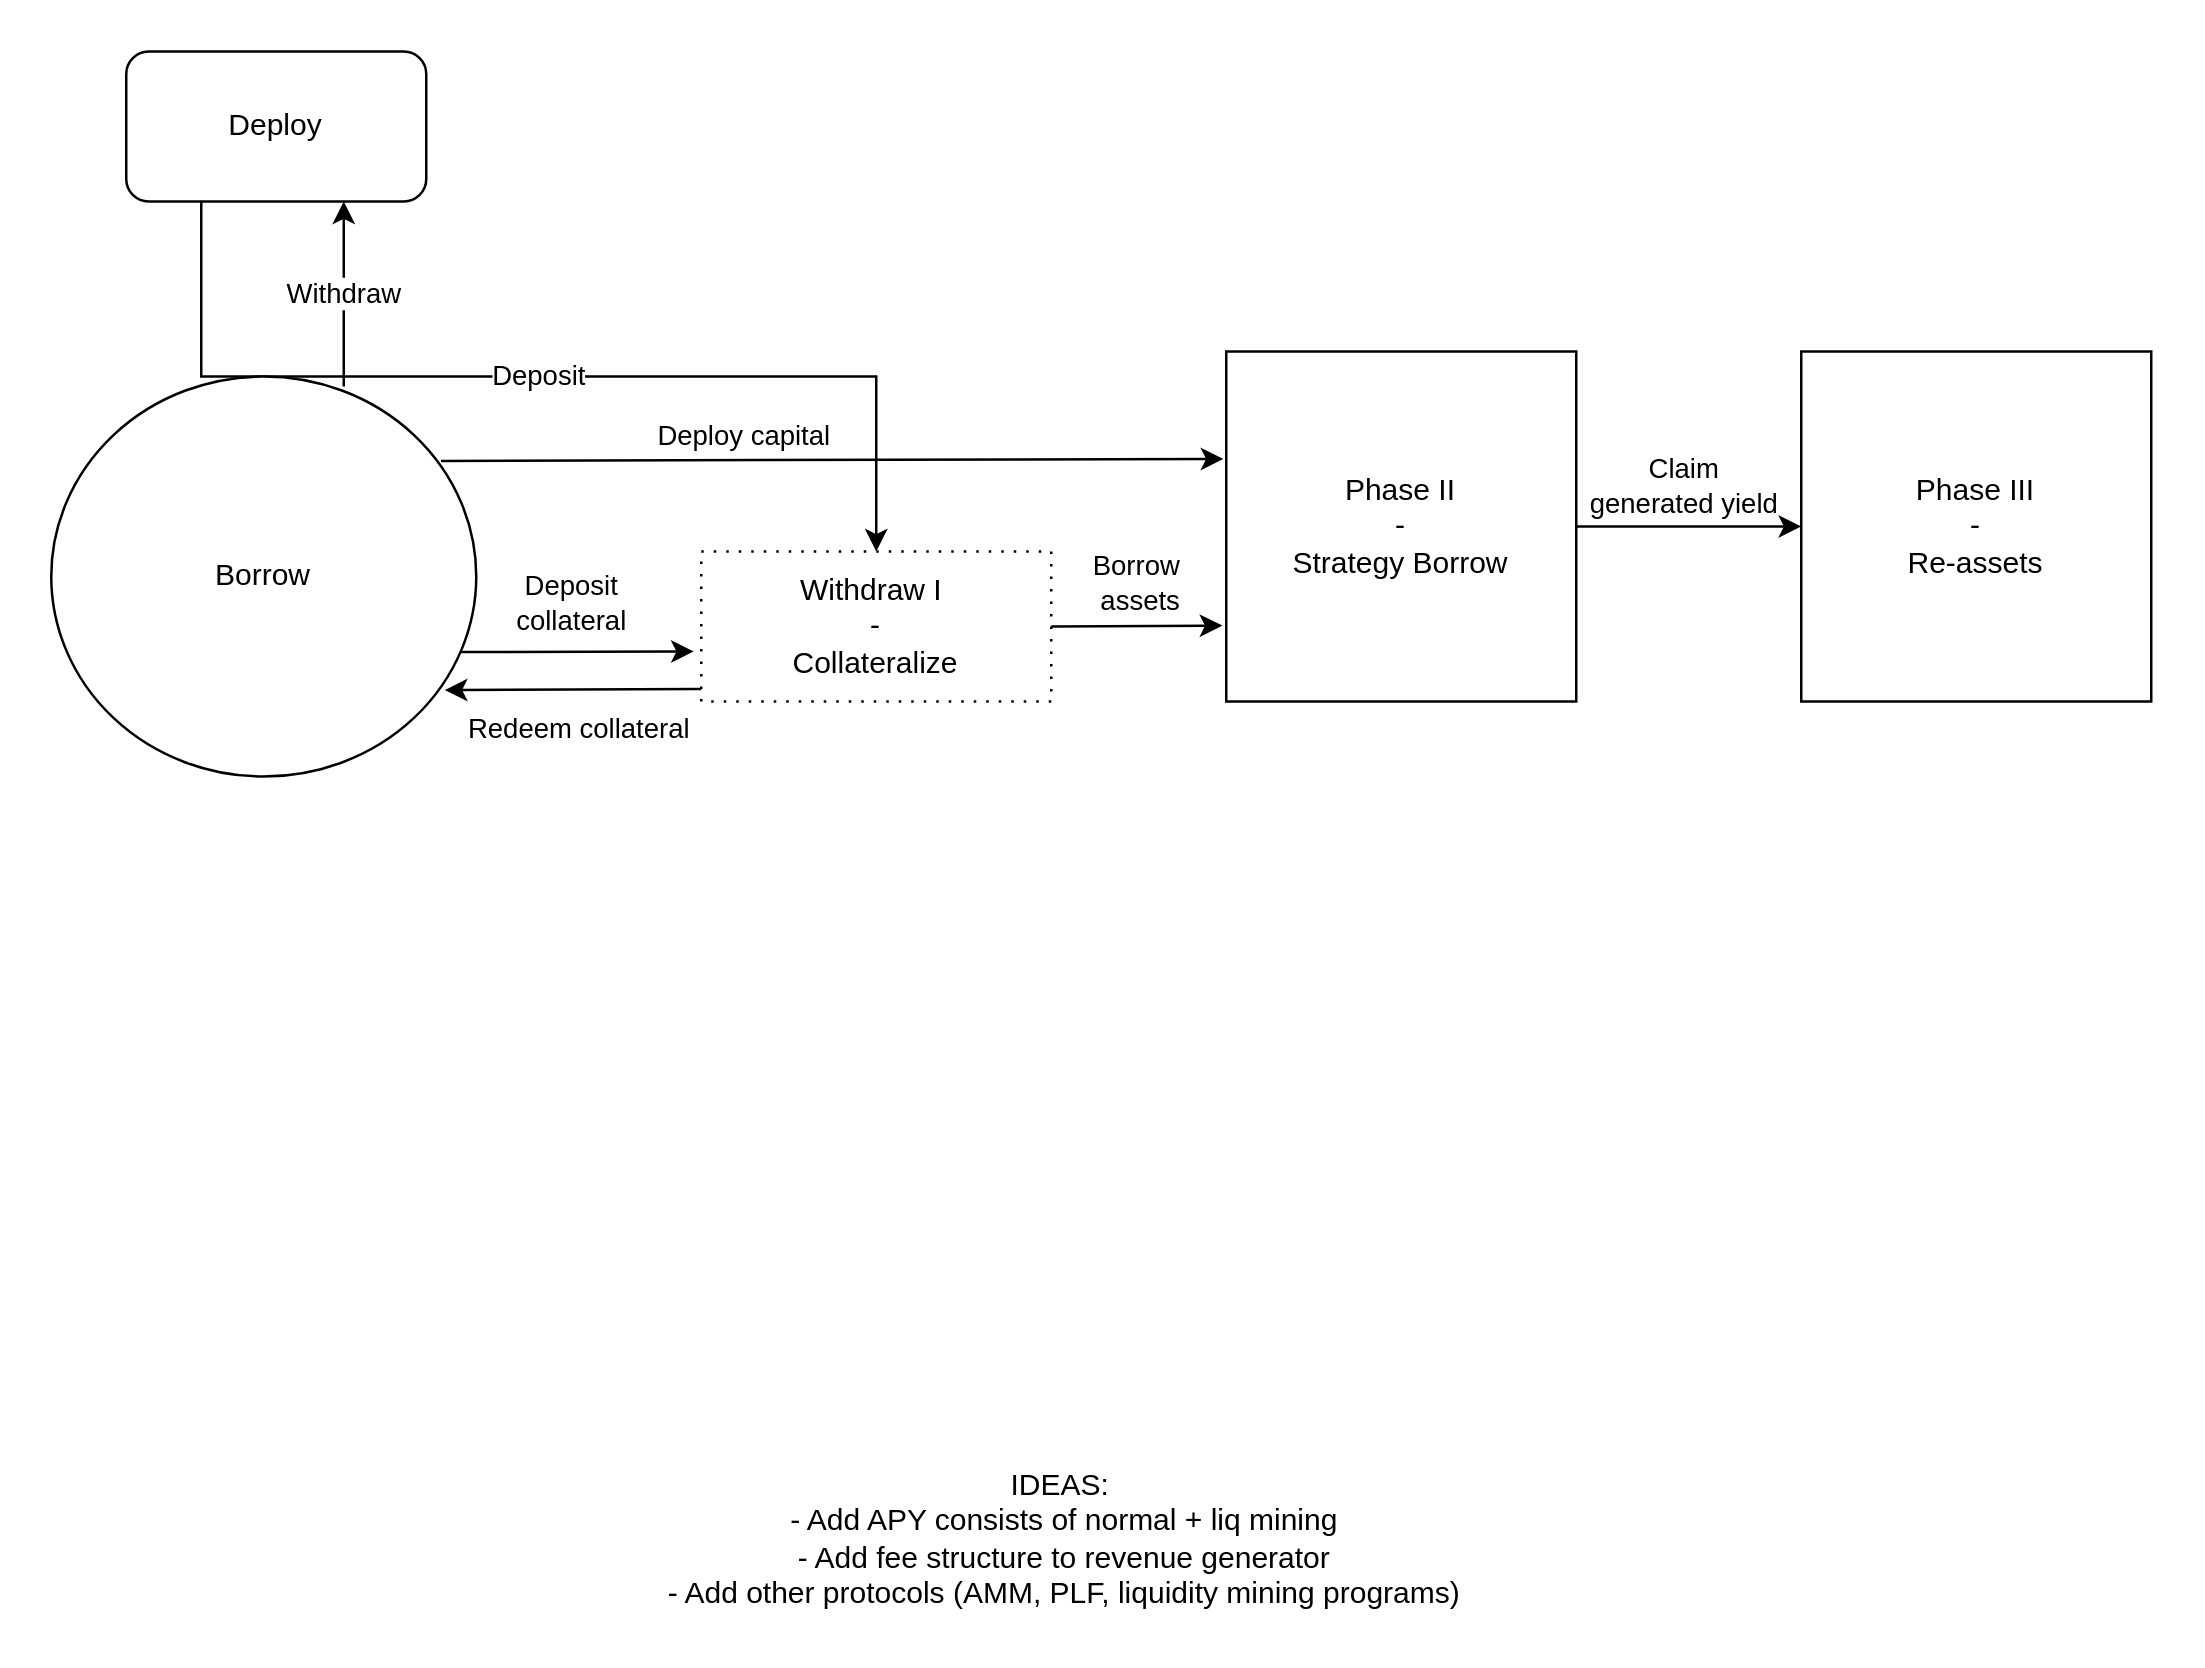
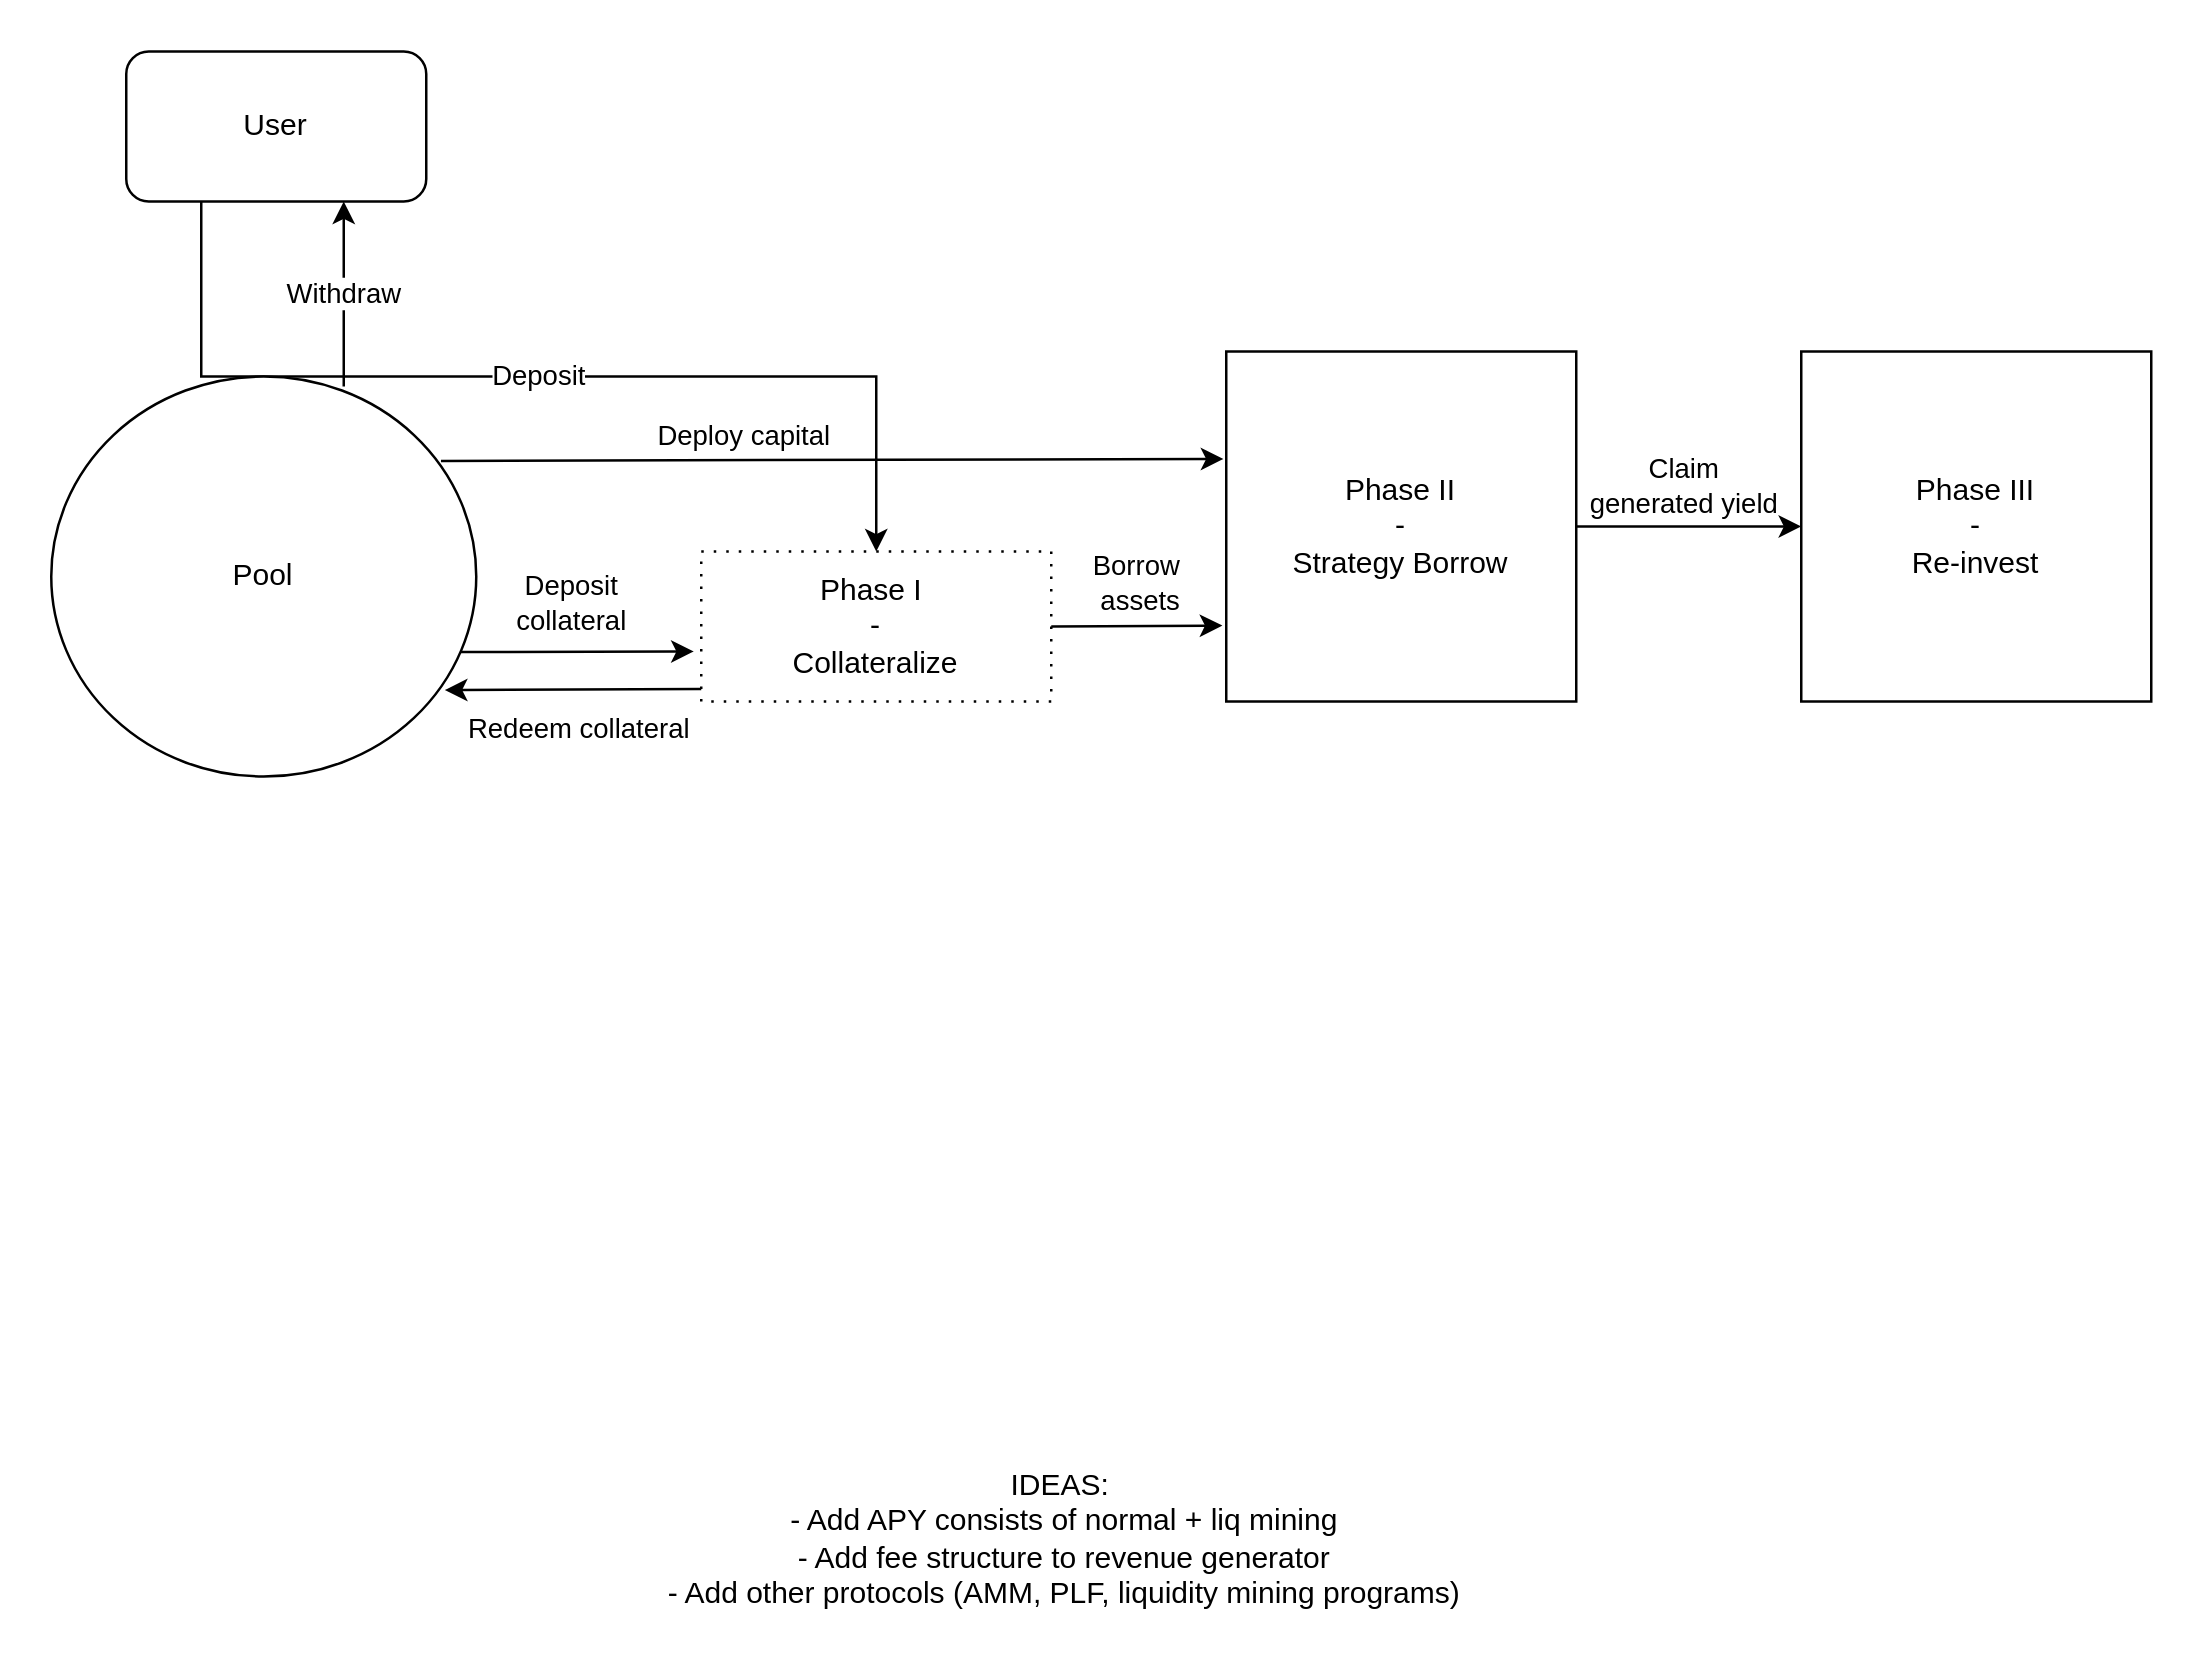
- <mxCell id="3" value="Deploy" style="rounded=1;whiteSpace=wrap;html=1;" parent="1" vertex="1"><mxGeometry x="50" y="20" width="120" height="60" as="geometry" /></mxCell>
+ <mxCell id="3" value="User" style="rounded=1;whiteSpace=wrap;html=1;" parent="1" vertex="1"><mxGeometry x="50" y="20" width="120" height="60" as="geometry" /></mxCell>
- <mxCell id="6" value="Phase III&lt;br&gt;-&lt;br&gt;Re-assets" style="rounded=0;whiteSpace=wrap;html=1;" parent="1" vertex="1"><mxGeometry x="720" y="140" width="140" height="140" as="geometry" /></mxCell>
+ <mxCell id="6" value="Phase III&lt;br&gt;-&lt;br&gt;Re-invest" style="rounded=0;whiteSpace=wrap;html=1;" parent="1" vertex="1"><mxGeometry x="720" y="140" width="140" height="140" as="geometry" /></mxCell>
- <mxCell id="8" value="Borrow" style="ellipse;whiteSpace=wrap;html=1;" parent="1" vertex="1"><mxGeometry y="150" width="170" height="160" as="geometry" x="20" /></mxCell>
+ <mxCell id="8" value="Pool" style="ellipse;whiteSpace=wrap;html=1;" parent="1" vertex="1"><mxGeometry y="150" width="170" height="160" as="geometry" x="20" /></mxCell>
- <mxCell id="4" value="Withdraw I&amp;nbsp;&lt;br&gt;-&lt;br&gt;Collateralize" style="rounded=0;whiteSpace=wrap;html=1;dashed=1;dashPattern=1 4;" parent="1" vertex="1"><mxGeometry x="280" y="220" width="140" height="60" as="geometry" /></mxCell>
+ <mxCell id="4" value="Phase I&amp;nbsp;&lt;br&gt;-&lt;br&gt;Collateralize" style="rounded=0;whiteSpace=wrap;html=1;dashed=1;dashPattern=1 4;" parent="1" vertex="1"><mxGeometry x="280" y="220" width="140" height="60" as="geometry" /></mxCell>
